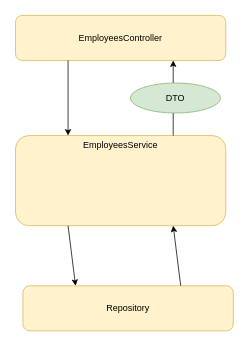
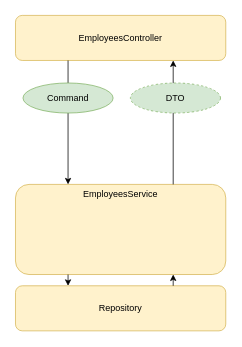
+ <mxCell id="5" value="Command" style="ellipse;whiteSpace=wrap;html=1;fillColor=#d5e8d4;strokeColor=#82b366;" parent="1" vertex="1"><mxGeometry x="30" y="110" width="120" height="40" as="geometry" /></mxCell>
- <mxCell id="7" value="DTO" style="ellipse;whiteSpace=wrap;html=1;fillColor=#d5e8d4;strokeColor=#82b366;" parent="1" vertex="1"><mxGeometry x="173" y="110" width="120" height="40" as="geometry" /></mxCell>
+ <mxCell id="7" value="DTO" style="ellipse;whiteSpace=wrap;html=1;fillColor=#d5e8d4;strokeColor=#82b366;dashed=1;" parent="1" vertex="1"><mxGeometry x="173" y="110" width="120" height="40" as="geometry" /></mxCell>
- <mxCell id="3" value="EmployeesService" style="rounded=1;whiteSpace=wrap;html=1;fillColor=#fff2cc;strokeColor=#d6b656;labelPosition=center;verticalLabelPosition=top;align=center;verticalAlign=bottom;spacing=-20;" parent="1" vertex="1"><mxGeometry x="20" y="180" width="280" height="120" as="geometry" /></mxCell>
+ <mxCell id="3" value="EmployeesService" style="rounded=1;whiteSpace=wrap;html=1;fillColor=#fff2cc;strokeColor=#d6b656;labelPosition=center;verticalLabelPosition=top;align=center;verticalAlign=bottom;spacing=-20;" parent="1" vertex="1"><mxGeometry x="20" y="245" width="280" height="120" as="geometry" /></mxCell>
- <mxCell id="8" value="Repository" style="rounded=1;whiteSpace=wrap;html=1;fillColor=#fff2cc;strokeColor=#d6b656;" vertex="1" parent="1"><mxGeometry x="30" y="380" width="280" height="60" as="geometry" /></mxCell>
+ <mxCell id="8" value="Repository" style="rounded=1;whiteSpace=wrap;html=1;fillColor=#fff2cc;strokeColor=#d6b656;" vertex="1" parent="1"><mxGeometry x="20" y="380" width="280" height="60" as="geometry" /></mxCell>
